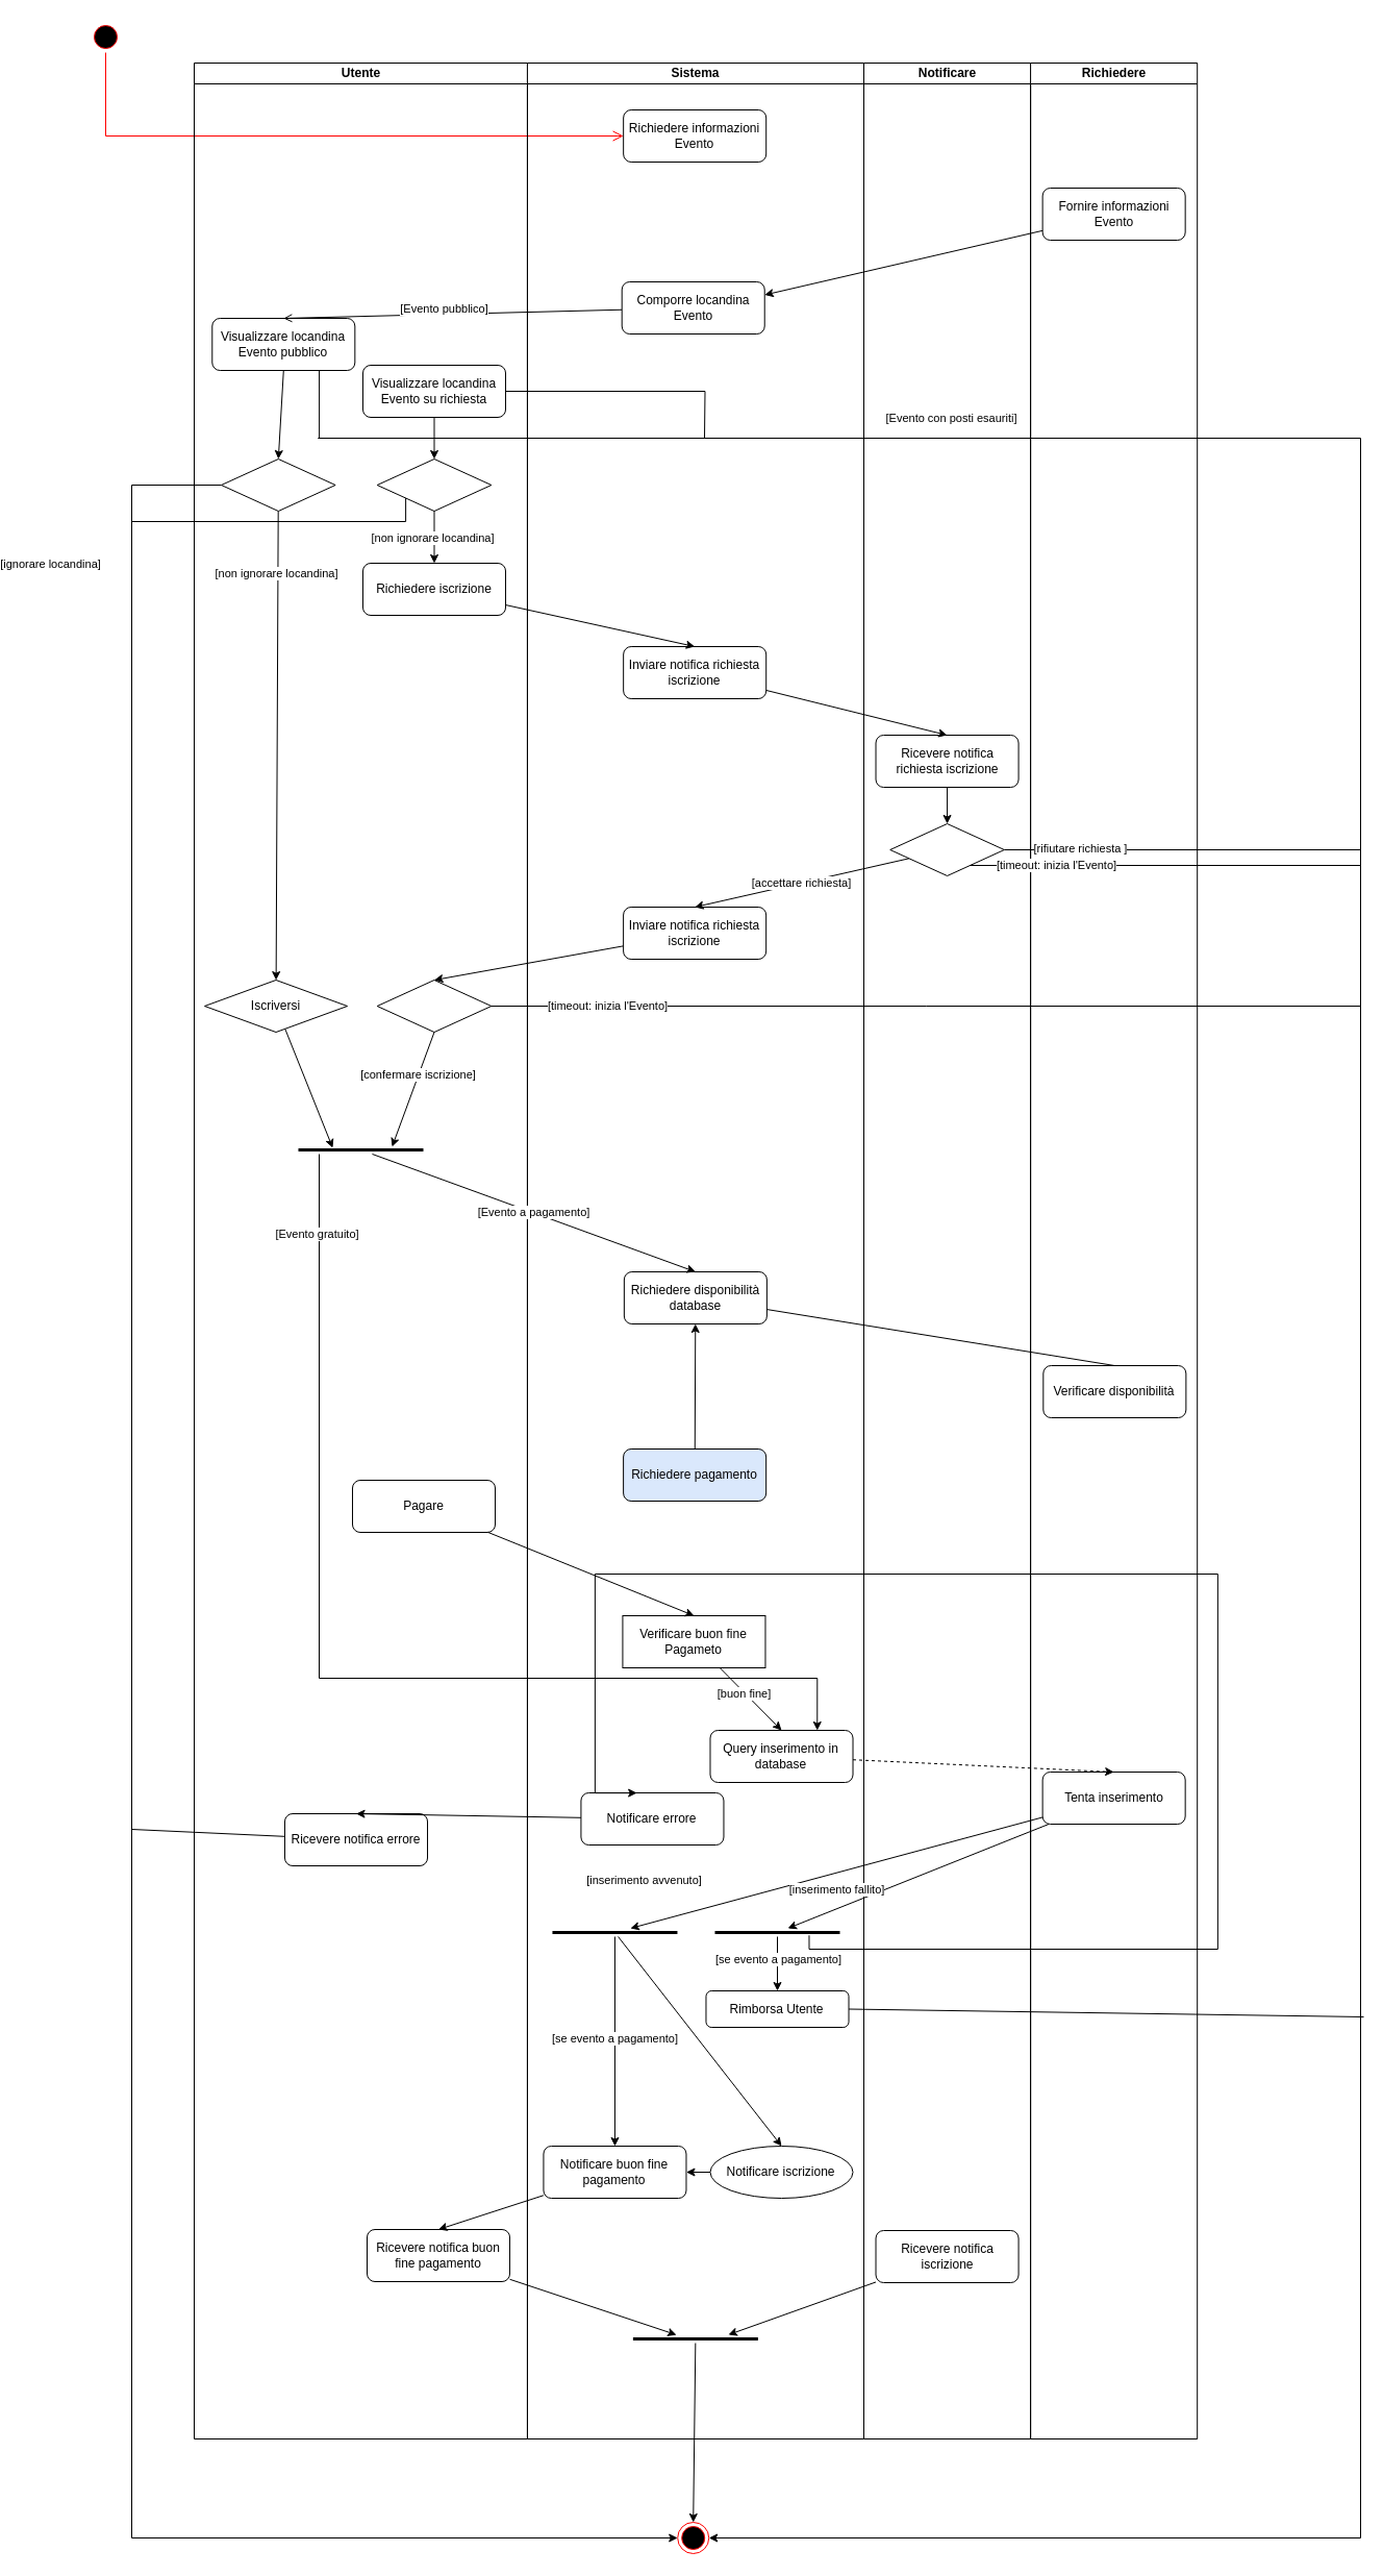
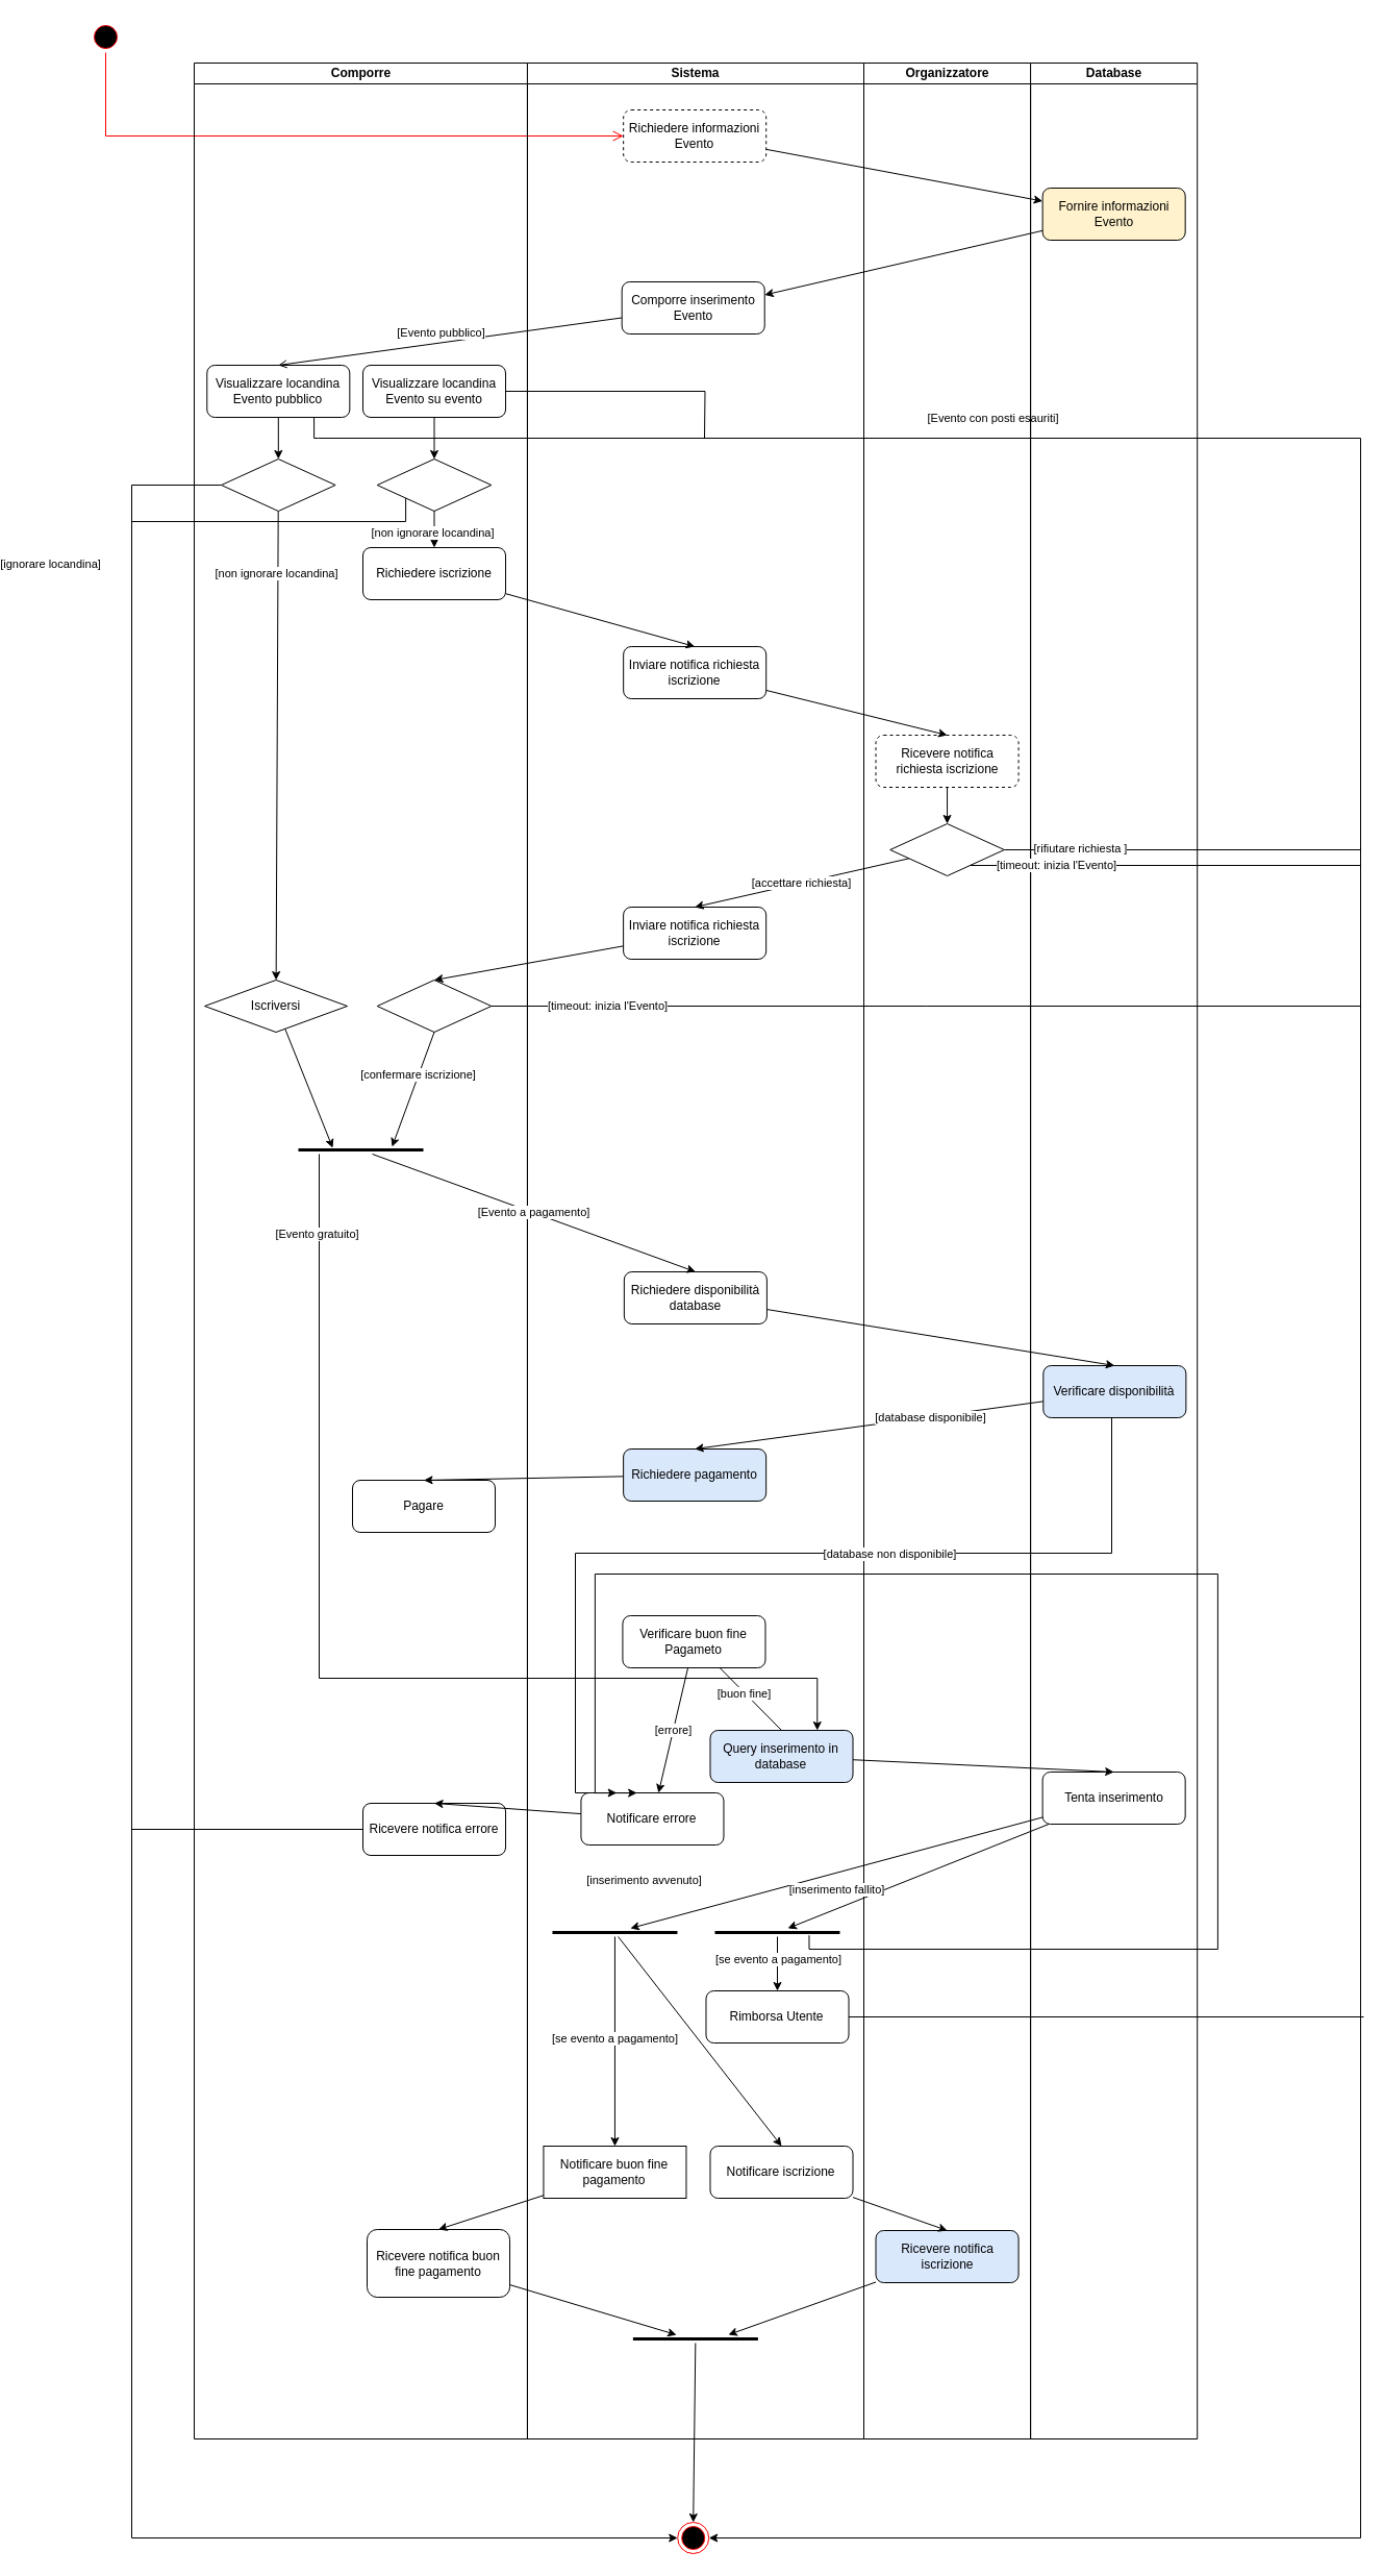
- <mxCell id="9" value="Utente" style="swimlane;startSize=20;html=1;" parent="1" vertex="1"><mxGeometry x="120" y="60" width="320" height="2280" as="geometry"><mxRectangle y="20" width="40" height="460" as="alternateBounds" /></mxGeometry></mxCell>
+ <mxCell id="9" value="Comporre" style="swimlane;startSize=20;html=1;" parent="1" vertex="1"><mxGeometry x="120" y="60" width="320" height="2280" as="geometry"><mxRectangle y="20" width="40" height="460" as="alternateBounds" /></mxGeometry></mxCell>
- <mxCell id="45" value="Notificare" style="swimlane;startSize=20;html=1;container=0;" parent="27" vertex="1"><mxGeometry x="323.1" width="160.1" height="2280" as="geometry" /></mxCell>
+ <mxCell id="45" value="Organizzatore" style="swimlane;startSize=20;html=1;container=0;" parent="27" vertex="1"><mxGeometry x="323.1" width="160.1" height="2280" as="geometry" /></mxCell>
- <mxCell id="61" value="Richiedere" style="swimlane;startSize=20;html=1;container=0;" parent="1" vertex="1"><mxGeometry x="923.1" y="60" width="160.1" height="2280" as="geometry" /></mxCell>
+ <mxCell id="61" value="Database" style="swimlane;startSize=20;html=1;container=0;" parent="1" vertex="1"><mxGeometry x="923.1" y="60" width="160.1" height="2280" as="geometry" /></mxCell>
- <mxCell id="28" value="Richiedere informazioni Evento" style="rounded=1;whiteSpace=wrap;html=1;" parent="27" vertex="1"><mxGeometry x="92.274" y="45" width="137.041" height="50" as="geometry" /></mxCell>
+ <mxCell id="28" value="Richiedere informazioni Evento" style="rounded=1;whiteSpace=wrap;html=1;dashed=1;" parent="27" vertex="1"><mxGeometry x="92.274" y="45" width="137.041" height="50" as="geometry" /></mxCell>
+ <mxCell id="65" style="edgeStyle=none;rounded=0;orthogonalLoop=1;jettySize=auto;html=1;entryX=0;entryY=0.25;entryDx=0;entryDy=0;endArrow=classic;endFill=1;" parent="1" source="28" target="62" edge="1"><mxGeometry relative="1" as="geometry" /></mxCell>
- <mxCell id="62" value="Fornire informazioni Evento" style="rounded=1;whiteSpace=wrap;html=1;" parent="61" vertex="1"><mxGeometry x="11.534" y="120" width="137.041" height="50" as="geometry" /></mxCell>
+ <mxCell id="62" value="Fornire informazioni Evento" style="rounded=1;whiteSpace=wrap;html=1;fillColor=#fff2cc;" parent="61" vertex="1"><mxGeometry x="11.534" y="120" width="137.041" height="50" as="geometry" /></mxCell>
- <mxCell id="69" value="Comporre locandina Evento" style="rounded=1;whiteSpace=wrap;html=1;" parent="1" vertex="1"><mxGeometry x="530.694" y="270" width="137.041" height="50" as="geometry" /></mxCell>
+ <mxCell id="69" value="Comporre inserimento Evento" style="rounded=1;whiteSpace=wrap;html=1;" parent="1" vertex="1"><mxGeometry x="530.694" y="270" width="137.041" height="50" as="geometry" /></mxCell>
- <mxCell id="11" value="Visualizzare locandina Evento pubblico" style="rounded=1;whiteSpace=wrap;html=1;" parent="9" vertex="1"><mxGeometry x="17.294" y="245" width="137.041" height="50" as="geometry" /></mxCell>
+ <mxCell id="11" value="Visualizzare locandina Evento pubblico" style="rounded=1;whiteSpace=wrap;html=1;" parent="9" vertex="1"><mxGeometry x="12.294" y="290" width="137.041" height="50" as="geometry" /></mxCell>
- <mxCell id="17" value="Visualizzare locandina Evento su richiesta" style="rounded=1;whiteSpace=wrap;html=1;" parent="9" vertex="1"><mxGeometry x="161.994" y="290" width="137.041" height="50" as="geometry" /></mxCell>
+ <mxCell id="17" value="Visualizzare locandina Evento su evento" style="rounded=1;whiteSpace=wrap;html=1;" parent="9" vertex="1"><mxGeometry x="161.994" y="290" width="137.041" height="50" as="geometry" /></mxCell>
- <mxCell id="73" value="Richiedere iscrizione" style="rounded=1;whiteSpace=wrap;html=1;" parent="1" vertex="1"><mxGeometry x="281.994" y="540" width="137.041" height="50" as="geometry" /></mxCell>
+ <mxCell id="73" value="Richiedere iscrizione" style="rounded=1;whiteSpace=wrap;html=1;" parent="1" vertex="1"><mxGeometry x="281.994" y="525" width="137.041" height="50" as="geometry" /></mxCell>
- <mxCell id="47" value="Ricevere notifica richiesta iscrizione" style="rounded=1;whiteSpace=wrap;html=1;" parent="45" vertex="1"><mxGeometry x="11.534" y="645" width="137.041" height="50" as="geometry" /></mxCell>
+ <mxCell id="47" value="Ricevere notifica richiesta iscrizione" style="rounded=1;whiteSpace=wrap;html=1;dashed=1;" parent="45" vertex="1"><mxGeometry x="11.534" y="645" width="137.041" height="50" as="geometry" /></mxCell>
- <mxCell id="83" value="" style="edgeStyle=none;rounded=0;orthogonalLoop=1;jettySize=auto;html=1;endArrow=none;endFill=1;entryX=0.5;entryY=0;entryDx=0;entryDy=0;" parent="1" source="31" target="63" edge="1"><mxGeometry relative="1" as="geometry"><mxPoint x="600.702" y="1310" as="targetPoint" /></mxGeometry></mxCell>
+ <mxCell id="83" value="" style="edgeStyle=none;rounded=0;orthogonalLoop=1;jettySize=auto;html=1;endArrow=classic;endFill=1;entryX=0.5;entryY=0;entryDx=0;entryDy=0;" parent="1" source="31" target="63" edge="1"><mxGeometry relative="1" as="geometry"><mxPoint x="600.702" y="1310" as="targetPoint" /></mxGeometry></mxCell>
- <mxCell id="85" style="edgeStyle=none;rounded=0;orthogonalLoop=1;jettySize=auto;html=1;endArrow=classic;endFill=1;" parent="1" source="32" target="31" edge="1"><mxGeometry relative="1" as="geometry" /></mxCell>
+ <mxCell id="85" style="edgeStyle=none;rounded=0;orthogonalLoop=1;jettySize=auto;html=1;entryX=0.5;entryY=0;entryDx=0;entryDy=0;endArrow=classic;endFill=1;" parent="1" source="32" target="23" edge="1"><mxGeometry relative="1" as="geometry" /></mxCell>
- <mxCell id="63" value="Verificare disponibilità" style="rounded=1;whiteSpace=wrap;html=1;" parent="61" vertex="1"><mxGeometry x="12.224" y="1250" width="137.041" height="50" as="geometry" /></mxCell>
+ <mxCell id="63" value="Verificare disponibilità" style="rounded=1;whiteSpace=wrap;html=1;fillColor=#dae8fc;" parent="61" vertex="1"><mxGeometry x="12.224" y="1250" width="137.041" height="50" as="geometry" /></mxCell>
+ <mxCell id="81" style="edgeStyle=none;rounded=0;orthogonalLoop=1;jettySize=auto;html=1;entryX=0.5;entryY=0;entryDx=0;entryDy=0;endArrow=classic;endFill=1;" parent="1" source="63" target="32" edge="1"><mxGeometry relative="1" as="geometry" /></mxCell>
+ <mxCell id="82" value="[database disponibile]" style="edgeLabel;html=1;align=center;verticalAlign=middle;resizable=0;points=[];" parent="81" vertex="1" connectable="0"><mxGeometry x="-0.349" relative="1" as="geometry"><mxPoint as="offset" /></mxGeometry></mxCell>
+ <mxCell id="94" style="edgeStyle=orthogonalEdgeStyle;rounded=0;orthogonalLoop=1;jettySize=auto;html=1;entryX=0.25;entryY=0;entryDx=0;entryDy=0;endArrow=classic;endFill=1;" parent="1" source="63" target="35" edge="1"><mxGeometry relative="1" as="geometry"><Array as="points"><mxPoint x="1001" y="1490" /><mxPoint x="486" y="1490" /></Array></mxGeometry></mxCell>
+ <mxCell id="95" value="[database non disponibile]" style="edgeLabel;html=1;align=center;verticalAlign=middle;resizable=0;points=[];" parent="94" vertex="1" connectable="0"><mxGeometry x="-0.159" relative="1" as="geometry"><mxPoint x="41" as="offset" /></mxGeometry></mxCell>
- <mxCell id="86" style="edgeStyle=none;rounded=0;orthogonalLoop=1;jettySize=auto;html=1;entryX=0.5;entryY=0;entryDx=0;entryDy=0;endArrow=classic;endFill=1;" parent="1" source="23" target="34" edge="1"><mxGeometry relative="1" as="geometry" /></mxCell>
- <mxCell id="34" value="Verificare buon fine Pagameto" style="whiteSpace=wrap;html=1;rounded=0;" parent="27" vertex="1"><mxGeometry x="91.534" y="1490" width="137.041" height="50" as="geometry" /></mxCell>
+ <mxCell id="34" value="Verificare buon fine Pagameto" style="rounded=1;whiteSpace=wrap;html=1;" parent="27" vertex="1"><mxGeometry x="91.534" y="1490" width="137.041" height="50" as="geometry" /></mxCell>
- <mxCell id="43" style="edgeStyle=none;rounded=0;orthogonalLoop=1;jettySize=auto;html=1;endArrow=classic;endFill=1;entryX=0.5;entryY=0;entryDx=0;entryDy=0;" parent="27" source="34" target="42" edge="1"><mxGeometry relative="1" as="geometry"><mxPoint x="240.1" y="1580" as="targetPoint" /></mxGeometry></mxCell>
+ <mxCell id="43" style="edgeStyle=none;rounded=0;orthogonalLoop=1;jettySize=auto;html=1;endArrow=none;endFill=1;entryX=0.5;entryY=0;entryDx=0;entryDy=0;" parent="27" source="34" target="42" edge="1"><mxGeometry relative="1" as="geometry"><mxPoint x="240.1" y="1580" as="targetPoint" /></mxGeometry></mxCell>
+ <mxCell id="33" value="[errore]" style="edgeStyle=none;rounded=0;orthogonalLoop=1;jettySize=auto;html=1;endArrow=classic;endFill=1;" parent="27" source="34" target="35" edge="1"><mxGeometry relative="1" as="geometry" /></mxCell>
- <mxCell id="42" value="Query inserimento in database" style="rounded=1;whiteSpace=wrap;html=1;" parent="27" vertex="1"><mxGeometry x="175.594" y="1600" width="137.041" height="50" as="geometry" /></mxCell>
+ <mxCell id="42" value="Query inserimento in database" style="rounded=1;whiteSpace=wrap;html=1;fillColor=#dae8fc;" parent="27" vertex="1"><mxGeometry x="175.594" y="1600" width="137.041" height="50" as="geometry" /></mxCell>
- <mxCell id="96" style="rounded=0;orthogonalLoop=1;jettySize=auto;html=1;entryX=0.5;entryY=0;entryDx=0;entryDy=0;endArrow=classic;endFill=1;dashed=1;" parent="1" source="42" target="64" edge="1"><mxGeometry relative="1" as="geometry" /></mxCell>
+ <mxCell id="96" style="rounded=0;orthogonalLoop=1;jettySize=auto;html=1;entryX=0.5;entryY=0;entryDx=0;entryDy=0;endArrow=classic;endFill=1;" parent="1" source="42" target="64" edge="1"><mxGeometry relative="1" as="geometry" /></mxCell>
- <mxCell id="24" value="Ricevere notifica errore" style="rounded=1;whiteSpace=wrap;html=1;" parent="9" vertex="1"><mxGeometry x="86.994" y="1680" width="137.041" height="50" as="geometry" /></mxCell>
+ <mxCell id="24" value="Ricevere notifica errore" style="rounded=1;whiteSpace=wrap;html=1;" parent="9" vertex="1"><mxGeometry x="161.994" y="1670" width="137.041" height="50" as="geometry" /></mxCell>
- <mxCell id="54" value="Rimborsa Utente" style="rounded=1;whiteSpace=wrap;html=1;" parent="27" vertex="1"><mxGeometry x="171.584" y="1850" width="137.041" height="35" as="geometry" /></mxCell>
+ <mxCell id="54" value="Rimborsa Utente" style="rounded=1;whiteSpace=wrap;html=1;" parent="27" vertex="1"><mxGeometry x="171.584" y="1850" width="137.041" height="50" as="geometry" /></mxCell>
- <mxCell id="40" value="Notificare buon fine pagamento" style="rounded=1;whiteSpace=wrap;html=1;" parent="27" vertex="1"><mxGeometry x="15.544" y="1999" width="137.041" height="50" as="geometry" /></mxCell>
+ <mxCell id="40" value="Notificare buon fine pagamento" style="whiteSpace=wrap;html=1;rounded=0;" parent="27" vertex="1"><mxGeometry x="15.544" y="1999" width="137.041" height="50" as="geometry" /></mxCell>
- <mxCell id="53" style="edgeStyle=none;rounded=0;orthogonalLoop=1;jettySize=auto;html=1;endArrow=classic;endFill=1;" parent="27" source="41" target="40" edge="1"><mxGeometry relative="1" as="geometry" /></mxCell>
+ <mxCell id="53" style="edgeStyle=none;rounded=0;orthogonalLoop=1;jettySize=auto;html=1;entryX=0.5;entryY=0;entryDx=0;entryDy=0;endArrow=classic;endFill=1;" parent="27" source="41" target="49" edge="1"><mxGeometry relative="1" as="geometry" /></mxCell>
- <mxCell id="41" value="Notificare iscrizione" style="ellipse;whiteSpace=wrap;html=1;" parent="27" vertex="1"><mxGeometry x="175.594" y="1999" width="137.041" height="50" as="geometry" /></mxCell>
+ <mxCell id="41" value="Notificare iscrizione" style="rounded=1;whiteSpace=wrap;html=1;" parent="27" vertex="1"><mxGeometry x="175.594" y="1999" width="137.041" height="50" as="geometry" /></mxCell>
- <mxCell id="25" value="Ricevere notifica buon fine pagamento" style="rounded=1;whiteSpace=wrap;html=1;" parent="9" vertex="1"><mxGeometry x="166.004" y="2079" width="137.041" height="50" as="geometry" /></mxCell>
+ <mxCell id="25" value="Ricevere notifica buon fine pagamento" style="rounded=1;whiteSpace=wrap;html=1;" parent="9" vertex="1"><mxGeometry x="166.004" y="2079" width="137.041" height="65" as="geometry" /></mxCell>
- <mxCell id="49" value="Ricevere notifica iscrizione" style="rounded=1;whiteSpace=wrap;html=1;" parent="45" vertex="1"><mxGeometry x="11.534" y="2080" width="137.041" height="50" as="geometry" /></mxCell>
+ <mxCell id="49" value="Ricevere notifica iscrizione" style="rounded=1;whiteSpace=wrap;html=1;fillColor=#dae8fc;" parent="45" vertex="1"><mxGeometry x="11.534" y="2080" width="137.041" height="50" as="geometry" /></mxCell>
